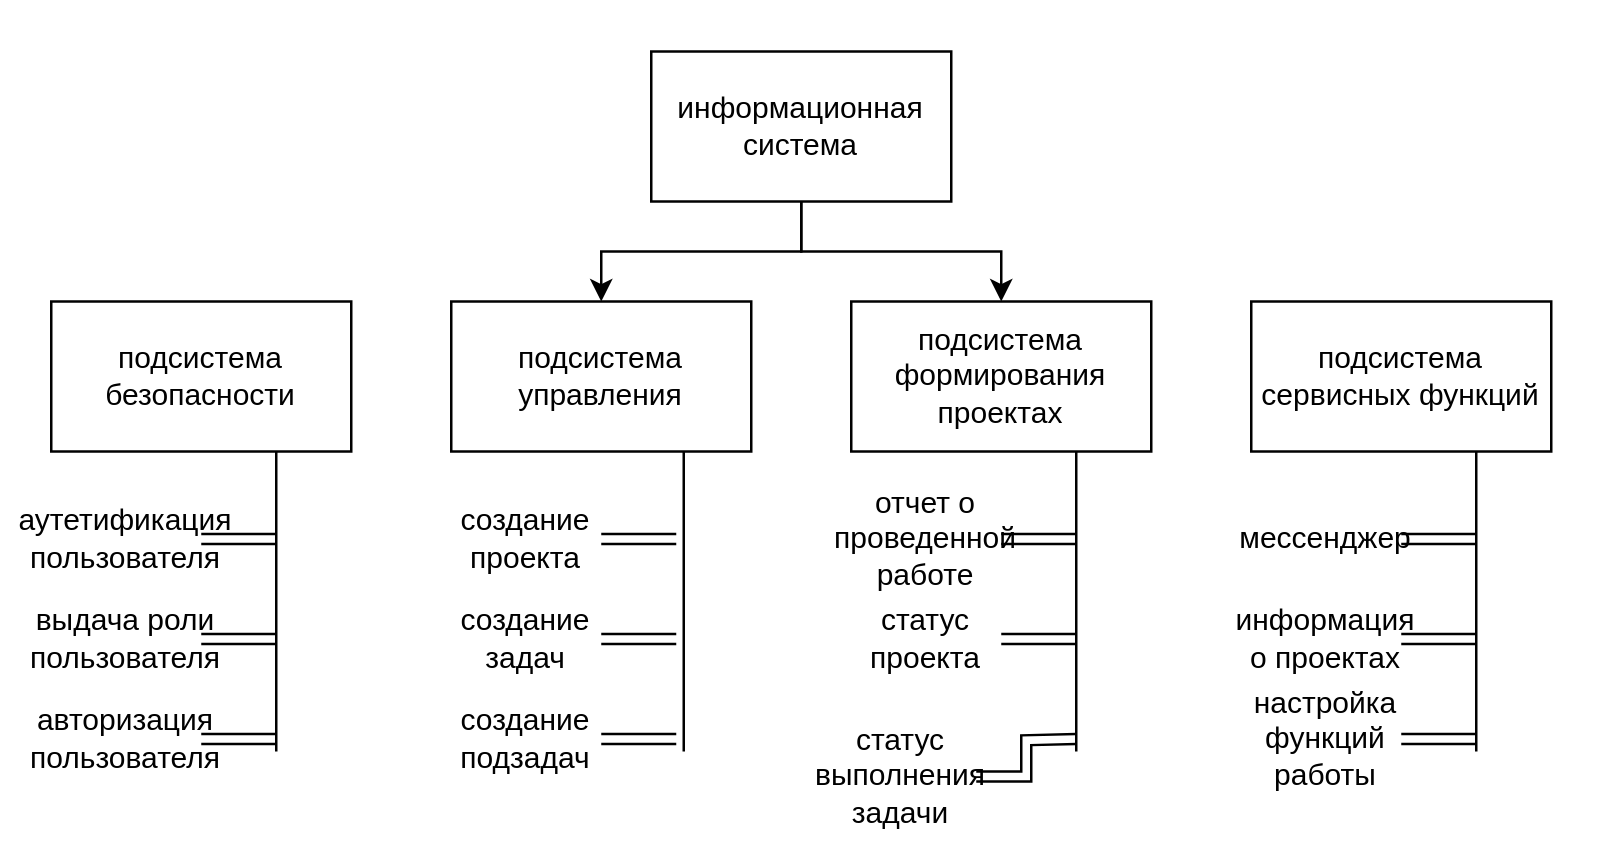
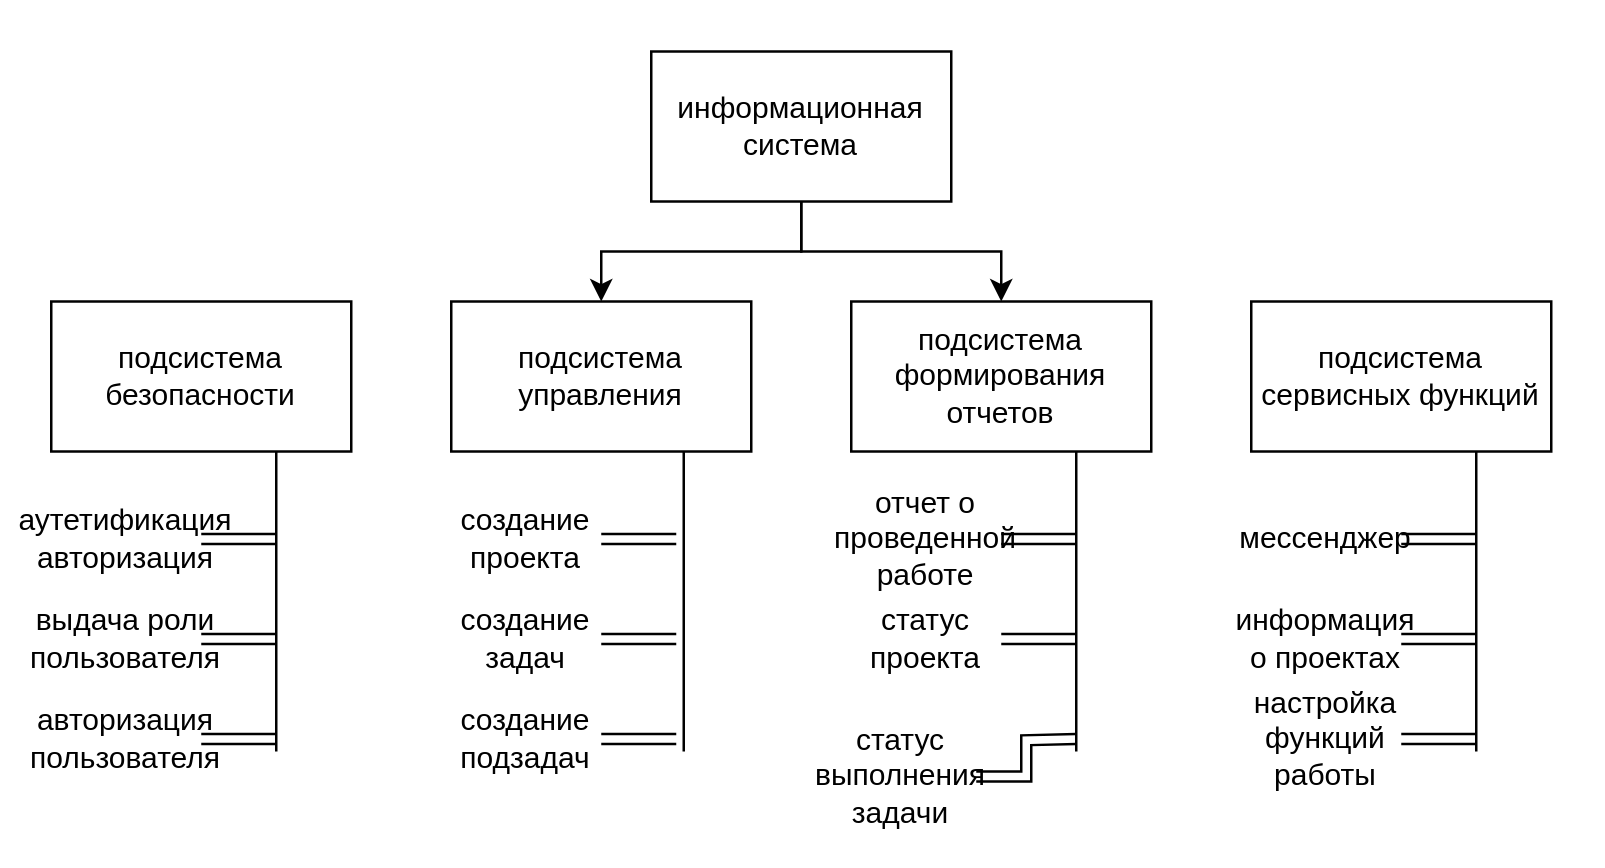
- <mxCell id="6" value="подсистема&lt;br&gt;формирования проектах" style="rounded=0;whiteSpace=wrap;html=1;" parent="1" vertex="1"><mxGeometry x="340" y="120" width="120" height="60" as="geometry" /></mxCell>
+ <mxCell id="6" value="подсистема&lt;br&gt;формирования отчетов" style="rounded=0;whiteSpace=wrap;html=1;" parent="1" vertex="1"><mxGeometry x="340" y="120" width="120" height="60" as="geometry" /></mxCell>
- <mxCell id="12" value="аутетификация пользователя" style="text;html=1;strokeColor=none;fillColor=none;align=center;verticalAlign=middle;whiteSpace=wrap;rounded=0;" parent="1" vertex="1"><mxGeometry x="20" y="200" width="60" height="30" as="geometry" /></mxCell>
+ <mxCell id="12" value="аутетификация авторизация" style="text;html=1;strokeColor=none;fillColor=none;align=center;verticalAlign=middle;whiteSpace=wrap;rounded=0;" parent="1" vertex="1"><mxGeometry x="20" y="200" width="60" height="30" as="geometry" /></mxCell>
